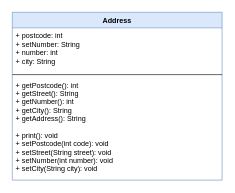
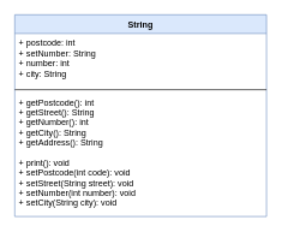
- <mxCell id="2" value="Address" style="swimlane;fontStyle=1;align=center;verticalAlign=top;childLayout=stackLayout;horizontal=1;startSize=26;horizontalStack=0;resizeParent=1;resizeParentMax=0;resizeLast=0;collapsible=1;marginBottom=0;fillColor=#dae8fc;strokeColor=#6c8ebf;" vertex="1" parent="1"><mxGeometry x="20" y="20" width="350" height="280" as="geometry" /></mxCell>
+ <mxCell id="2" value="String" style="swimlane;fontStyle=1;align=center;verticalAlign=top;childLayout=stackLayout;horizontal=1;startSize=26;horizontalStack=0;resizeParent=1;resizeParentMax=0;resizeLast=0;collapsible=1;marginBottom=0;fillColor=#dae8fc;strokeColor=#6c8ebf;" vertex="1" parent="1"><mxGeometry x="20" y="20" width="350" height="280" as="geometry" /></mxCell>
